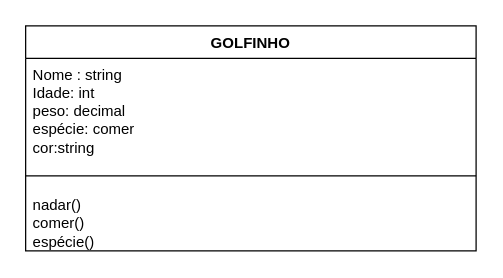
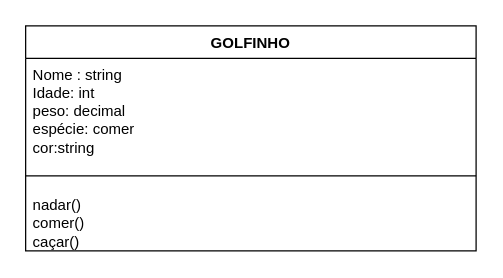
- <mxCell id="5" value="nadar()&lt;br&gt;comer()&lt;br&gt;espécie()" style="text;strokeColor=none;fillColor=none;align=left;verticalAlign=top;spacingLeft=4;spacingRight=4;overflow=hidden;rotatable=0;points=[[0,0.5],[1,0.5]];portConstraint=eastwest;whiteSpace=wrap;html=1;" vertex="1" parent="2"><mxGeometry y="130" width="360" height="50" as="geometry" /></mxCell>
+ <mxCell id="5" value="nadar()&lt;br&gt;comer()&lt;br&gt;caçar()" style="text;strokeColor=none;fillColor=none;align=left;verticalAlign=top;spacingLeft=4;spacingRight=4;overflow=hidden;rotatable=0;points=[[0,0.5],[1,0.5]];portConstraint=eastwest;whiteSpace=wrap;html=1;" vertex="1" parent="2"><mxGeometry y="130" width="360" height="50" as="geometry" /></mxCell>
